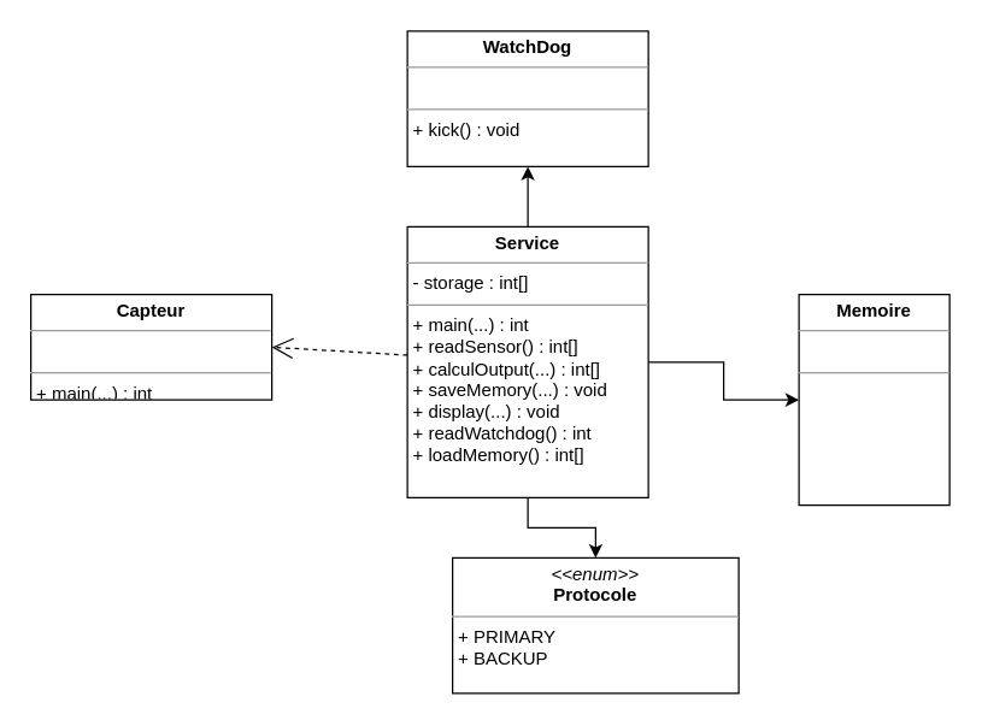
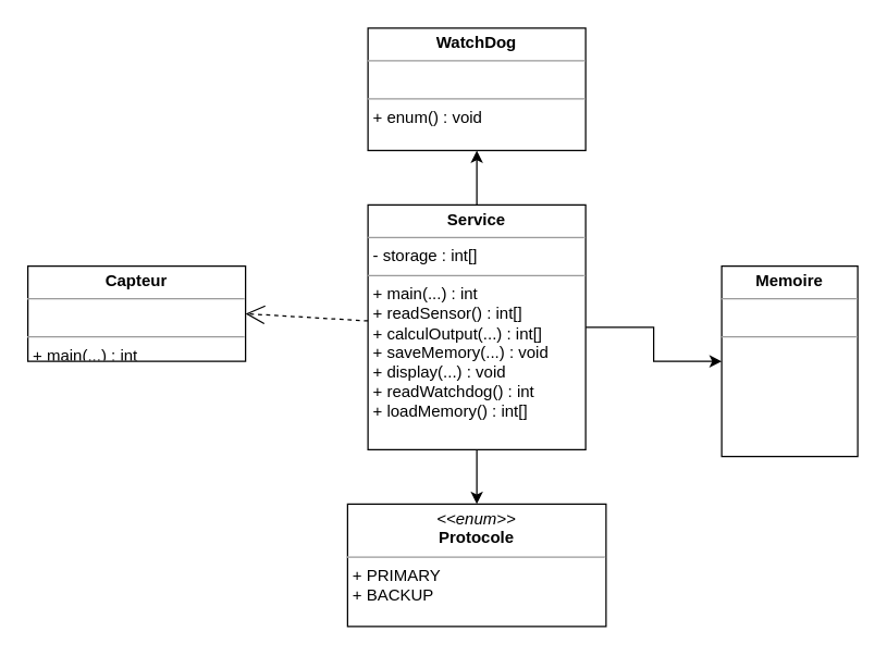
- <mxCell id="4" value="&lt;p style=&quot;margin: 0px ; margin-top: 4px ; text-align: center&quot;&gt;&lt;b&gt;WatchDog&lt;/b&gt;&lt;br&gt;&lt;/p&gt;&lt;hr size=&quot;1&quot;&gt;&lt;p style=&quot;margin: 0px ; margin-left: 4px&quot;&gt;&lt;br&gt;&lt;/p&gt;&lt;hr size=&quot;1&quot;&gt;&lt;p style=&quot;margin: 0px ; margin-left: 4px&quot;&gt;+ kick() : void&lt;br&gt;&lt;/p&gt;" style="verticalAlign=top;align=left;overflow=fill;fontSize=12;fontFamily=Helvetica;html=1;" parent="1" vertex="1"><mxGeometry x="270" y="20" width="160" height="90" as="geometry" /></mxCell>
+ <mxCell id="4" value="&lt;p style=&quot;margin: 0px ; margin-top: 4px ; text-align: center&quot;&gt;&lt;b&gt;WatchDog&lt;/b&gt;&lt;br&gt;&lt;/p&gt;&lt;hr size=&quot;1&quot;&gt;&lt;p style=&quot;margin: 0px ; margin-left: 4px&quot;&gt;&lt;br&gt;&lt;/p&gt;&lt;hr size=&quot;1&quot;&gt;&lt;p style=&quot;margin: 0px ; margin-left: 4px&quot;&gt;+ enum() : void&lt;br&gt;&lt;/p&gt;" style="verticalAlign=top;align=left;overflow=fill;fontSize=12;fontFamily=Helvetica;html=1;" parent="1" vertex="1"><mxGeometry x="270" y="20" width="160" height="90" as="geometry" /></mxCell>
- <mxCell id="9" value="&lt;p style=&quot;margin: 0px ; margin-top: 4px ; text-align: center&quot;&gt;&lt;i&gt;&amp;lt;&amp;lt;enum&amp;gt;&amp;gt;&lt;/i&gt;&lt;br&gt;&lt;b&gt;Protocole&lt;/b&gt;&lt;/p&gt;&lt;hr size=&quot;1&quot;&gt;&lt;p style=&quot;margin: 0px ; margin-left: 4px&quot;&gt;+ PRIMARY&lt;br&gt;+ BACKUP&lt;br&gt;&lt;br&gt;&lt;/p&gt;" style="verticalAlign=top;align=left;overflow=fill;fontSize=12;fontFamily=Helvetica;html=1;" parent="1" vertex="1"><mxGeometry x="300" y="370" width="190" height="90" as="geometry" /></mxCell>
+ <mxCell id="9" value="&lt;p style=&quot;margin: 0px ; margin-top: 4px ; text-align: center&quot;&gt;&lt;i&gt;&amp;lt;&amp;lt;enum&amp;gt;&amp;gt;&lt;/i&gt;&lt;br&gt;&lt;b&gt;Protocole&lt;/b&gt;&lt;/p&gt;&lt;hr size=&quot;1&quot;&gt;&lt;p style=&quot;margin: 0px ; margin-left: 4px&quot;&gt;+ PRIMARY&lt;br&gt;+ BACKUP&lt;br&gt;&lt;br&gt;&lt;/p&gt;" style="verticalAlign=top;align=left;overflow=fill;fontSize=12;fontFamily=Helvetica;html=1;" parent="1" vertex="1"><mxGeometry x="255" y="370" width="190" height="90" as="geometry" /></mxCell>
